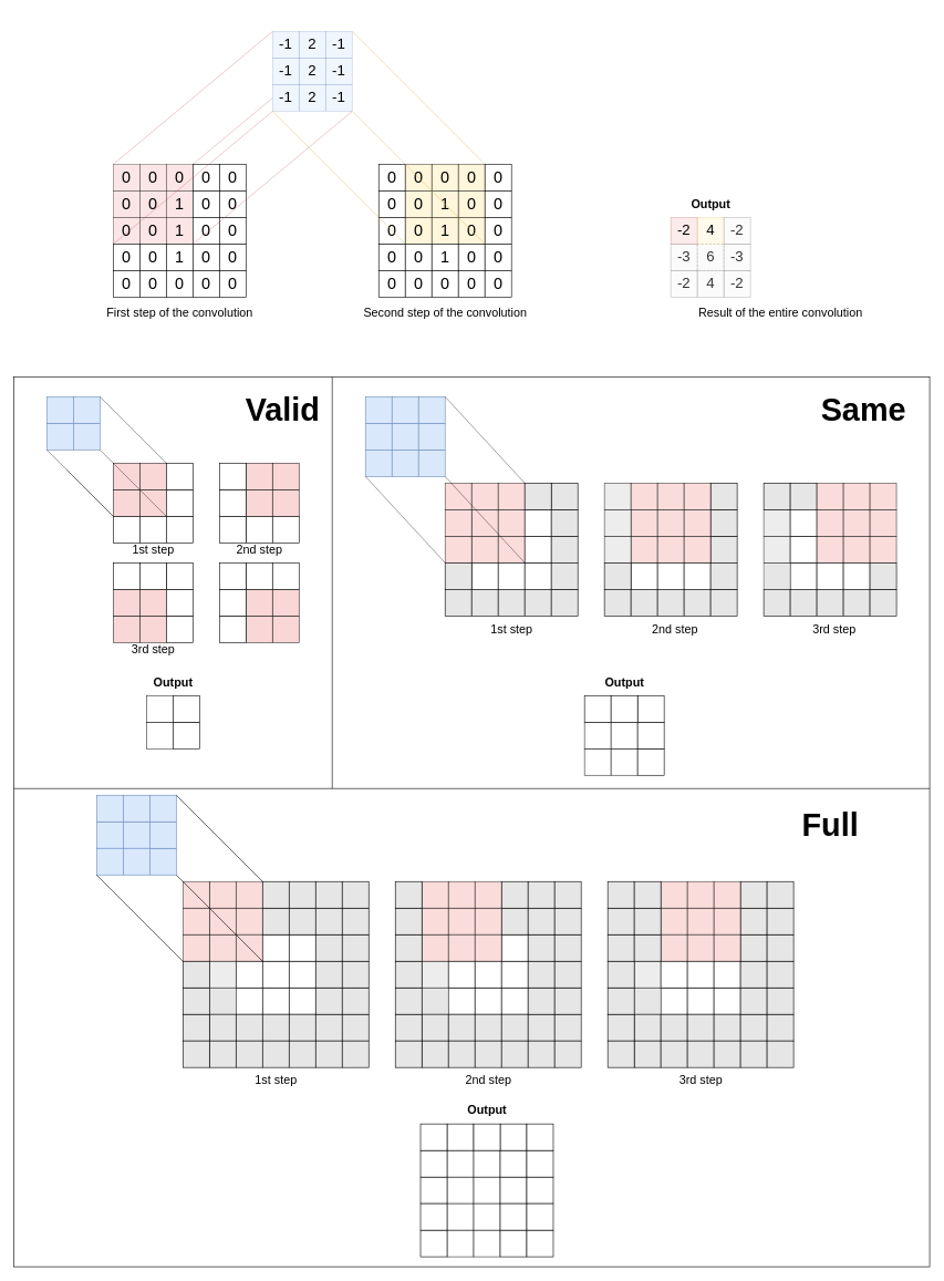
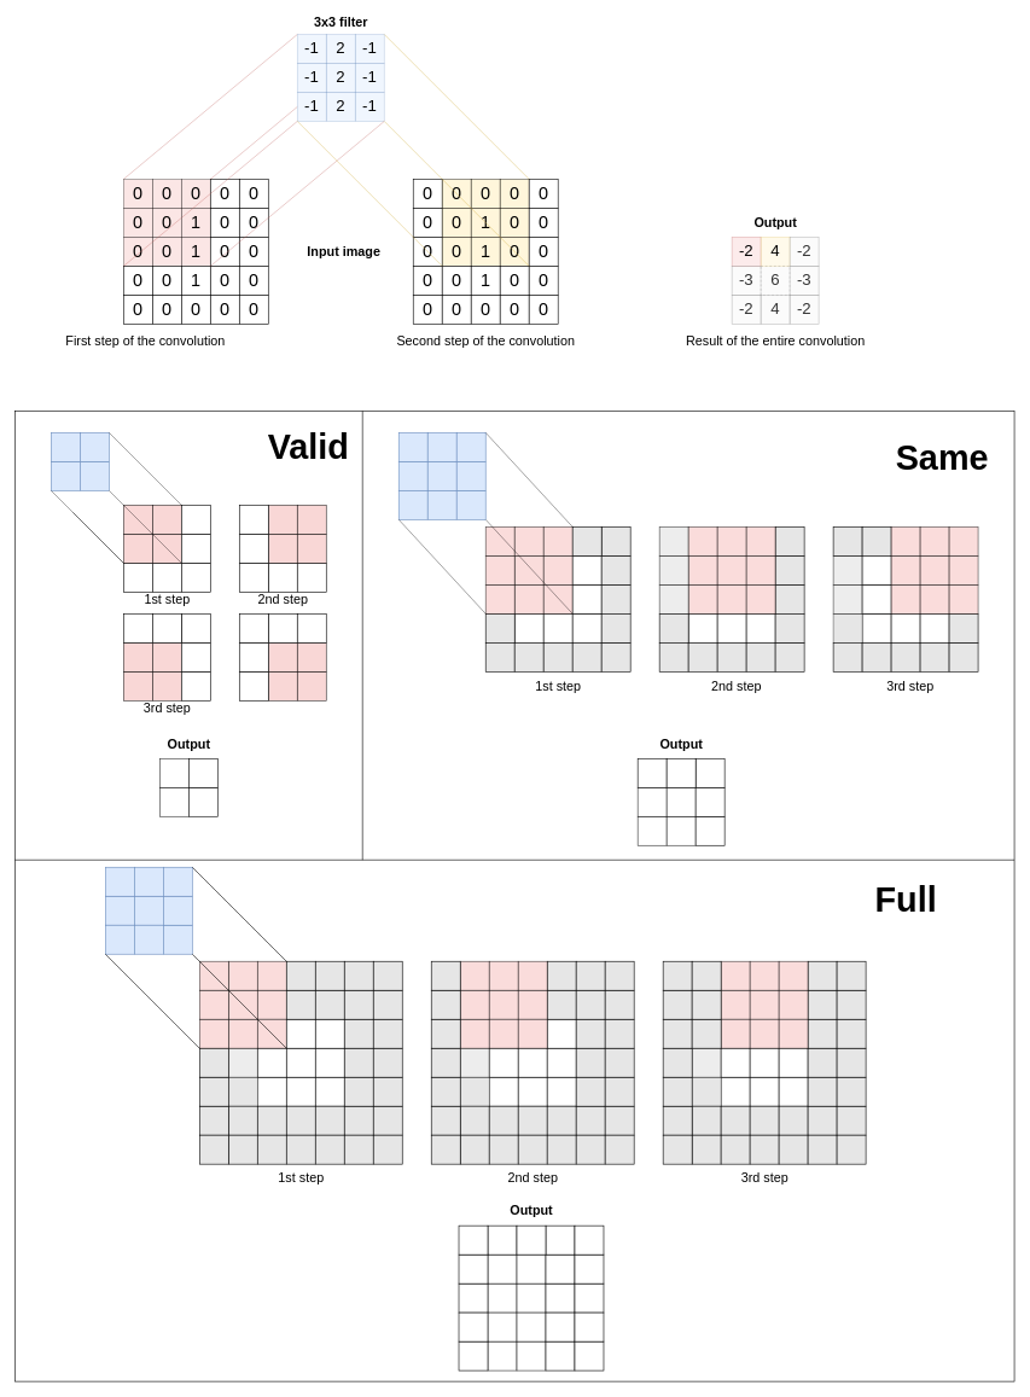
+ <mxCell id="80" value="&lt;font style=&quot;font-size: 18px&quot;&gt;3x3 filter&lt;br&gt;&lt;/font&gt;" style="text;html=1;align=center;verticalAlign=middle;resizable=0;points=[];;autosize=1;fontStyle=1" parent="1" vertex="1"><mxGeometry x="428" y="20" width="84" height="20" as="geometry" /></mxCell>
+ <mxCell id="81" value="&lt;font style=&quot;font-size: 18px&quot;&gt;Input image&lt;br&gt;&lt;/font&gt;" style="text;html=1;align=center;verticalAlign=middle;resizable=0;points=[];;autosize=1;fontStyle=1" parent="1" vertex="1"><mxGeometry x="418" y="337" width="111" height="20" as="geometry" /></mxCell>
- <mxCell id="40" value="&lt;font style=&quot;font-size: 18px&quot;&gt;First step of the convolution&lt;br&gt;&lt;/font&gt;" style="text;html=1;align=center;verticalAlign=middle;resizable=0;points=[];;autosize=1;" parent="1" vertex="1"><mxGeometry x="150" y="461" width="240" height="20" as="geometry" /></mxCell>
+ <mxCell id="40" value="&lt;font style=&quot;font-size: 18px&quot;&gt;First step of the convolution&lt;br&gt;&lt;/font&gt;" style="text;html=1;align=center;verticalAlign=middle;resizable=0;points=[];;autosize=1;" parent="1" vertex="1"><mxGeometry x="80" y="461" width="240" height="20" as="geometry" /></mxCell>
- <mxCell id="79" value="&lt;font style=&quot;font-size: 18px&quot;&gt;Result of the entire convolution&lt;br&gt;&lt;/font&gt;" style="text;html=1;align=center;verticalAlign=middle;resizable=0;points=[];;autosize=1;" parent="1" vertex="1"><mxGeometry x="1046.5" y="461" width="257" height="20" as="geometry" /></mxCell>
+ <mxCell id="79" value="&lt;font style=&quot;font-size: 18px&quot;&gt;Result of the entire convolution&lt;br&gt;&lt;/font&gt;" style="text;html=1;align=center;verticalAlign=middle;resizable=0;points=[];;autosize=1;" parent="1" vertex="1"><mxGeometry x="941.5" y="461" width="257" height="20" as="geometry" /></mxCell>
- <mxCell id="195" value="&lt;font&gt;&lt;font style=&quot;font-size: 48px&quot;&gt;Same&lt;/font&gt;&lt;br&gt;&lt;/font&gt;" style="text;html=1;align=center;verticalAlign=middle;resizable=0;points=[];;autosize=1;fontStyle=1" parent="1" vertex="1"><mxGeometry x="1230" y="602" width="140" height="30" as="geometry" /></mxCell>
+ <mxCell id="195" value="&lt;font&gt;&lt;font style=&quot;font-size: 48px&quot;&gt;Same&lt;/font&gt;&lt;br&gt;&lt;/font&gt;" style="text;html=1;align=center;verticalAlign=middle;resizable=0;points=[];;autosize=1;fontStyle=1" parent="1" vertex="1"><mxGeometry x="1230" y="617" width="140" height="30" as="geometry" /></mxCell>
